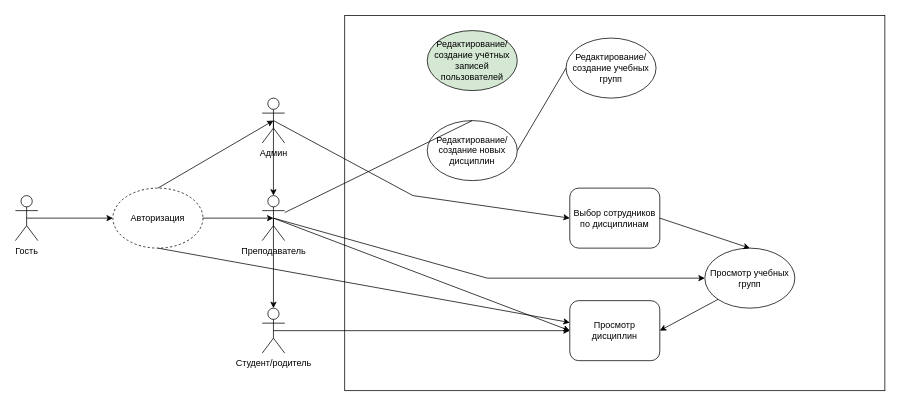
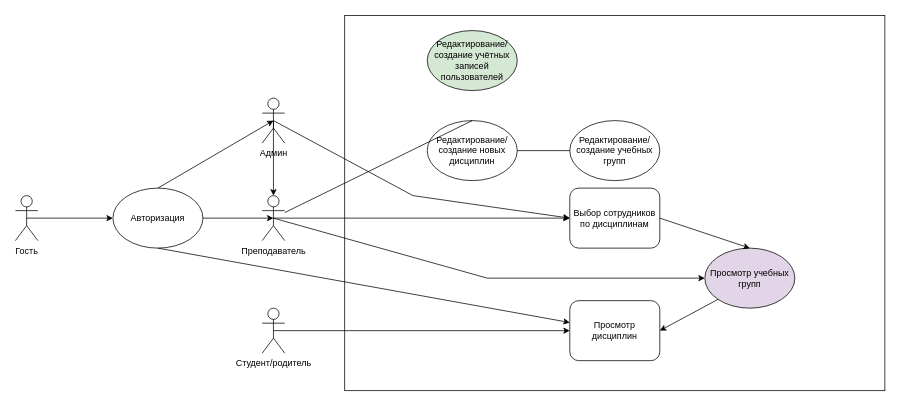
- <mxCell id="26" value="&lt;font style=&quot;vertical-align: inherit&quot;&gt;&lt;font style=&quot;vertical-align: inherit&quot;&gt;Редактирование/создание учебных групп&lt;/font&gt;&lt;/font&gt;" style="ellipse;whiteSpace=wrap;html=1;" vertex="1" parent="1"><mxGeometry x="754" y="50" width="120" height="80" as="geometry" /></mxCell>
+ <mxCell id="26" value="&lt;font style=&quot;vertical-align: inherit&quot;&gt;&lt;font style=&quot;vertical-align: inherit&quot;&gt;Редактирование/создание учебных групп&lt;/font&gt;&lt;/font&gt;" style="ellipse;whiteSpace=wrap;html=1;" vertex="1" parent="1"><mxGeometry x="759" y="160" width="120" height="80" as="geometry" /></mxCell>
- <mxCell id="18" value="&lt;font style=&quot;vertical-align: inherit&quot;&gt;&lt;font style=&quot;vertical-align: inherit&quot;&gt;Авторизация&lt;/font&gt;&lt;/font&gt;" style="ellipse;whiteSpace=wrap;html=1;dashed=1;" vertex="1" parent="1"><mxGeometry x="150" y="250" width="120" height="80" as="geometry" /></mxCell>
+ <mxCell id="18" value="&lt;font style=&quot;vertical-align: inherit&quot;&gt;&lt;font style=&quot;vertical-align: inherit&quot;&gt;Авторизация&lt;/font&gt;&lt;/font&gt;" style="ellipse;whiteSpace=wrap;html=1;" vertex="1" parent="1"><mxGeometry x="150" y="250" width="120" height="80" as="geometry" /></mxCell>
- <mxCell id="12" value="" style="endArrow=classic;html=1;rounded=0;exitX=0.5;exitY=0.5;exitDx=0;exitDy=0;exitPerimeter=0;" edge="1" parent="1" source="2" target="4"><mxGeometry width="50" height="50" relative="1" as="geometry"><mxPoint x="899" y="220" as="sourcePoint" /><mxPoint x="949" y="170" as="targetPoint" /></mxGeometry></mxCell>
+ <mxCell id="12" value="" style="endArrow=classic;html=1;rounded=0;exitX=0.5;exitY=0.5;exitDx=0;exitDy=0;exitPerimeter=0;entryX=0;entryY=0.5;entryDx=0;entryDy=0;" edge="1" parent="1" source="2" target="9"><mxGeometry width="50" height="50" relative="1" as="geometry"><mxPoint x="899" y="220" as="sourcePoint" /><mxPoint x="949" y="170" as="targetPoint" /></mxGeometry></mxCell>
- <mxCell id="14" value="" style="endArrow=classic;html=1;rounded=0;exitX=0.5;exitY=0.5;exitDx=0;exitDy=0;exitPerimeter=0;entryX=0;entryY=0.5;entryDx=0;entryDy=0;" edge="1" parent="1" source="2" target="7"><mxGeometry width="50" height="50" relative="1" as="geometry"><mxPoint x="899" y="220" as="sourcePoint" /><mxPoint x="949" y="170" as="targetPoint" /></mxGeometry></mxCell>
- <mxCell id="15" value="&lt;font style=&quot;vertical-align: inherit&quot;&gt;&lt;font style=&quot;vertical-align: inherit&quot;&gt;&lt;font style=&quot;vertical-align: inherit&quot;&gt;&lt;font style=&quot;vertical-align: inherit&quot;&gt;Просмотр учебных групп&lt;/font&gt;&lt;/font&gt;&lt;/font&gt;&lt;/font&gt;" style="ellipse;whiteSpace=wrap;html=1;" vertex="1" parent="1"><mxGeometry x="939" y="330" width="120" height="80" as="geometry" /></mxCell>
+ <mxCell id="15" value="&lt;font style=&quot;vertical-align: inherit&quot;&gt;&lt;font style=&quot;vertical-align: inherit&quot;&gt;&lt;font style=&quot;vertical-align: inherit&quot;&gt;&lt;font style=&quot;vertical-align: inherit&quot;&gt;Просмотр учебных групп&lt;/font&gt;&lt;/font&gt;&lt;/font&gt;&lt;/font&gt;" style="ellipse;whiteSpace=wrap;html=1;fillColor=#e1d5e7;" vertex="1" parent="1"><mxGeometry x="939" y="330" width="120" height="80" as="geometry" /></mxCell>
